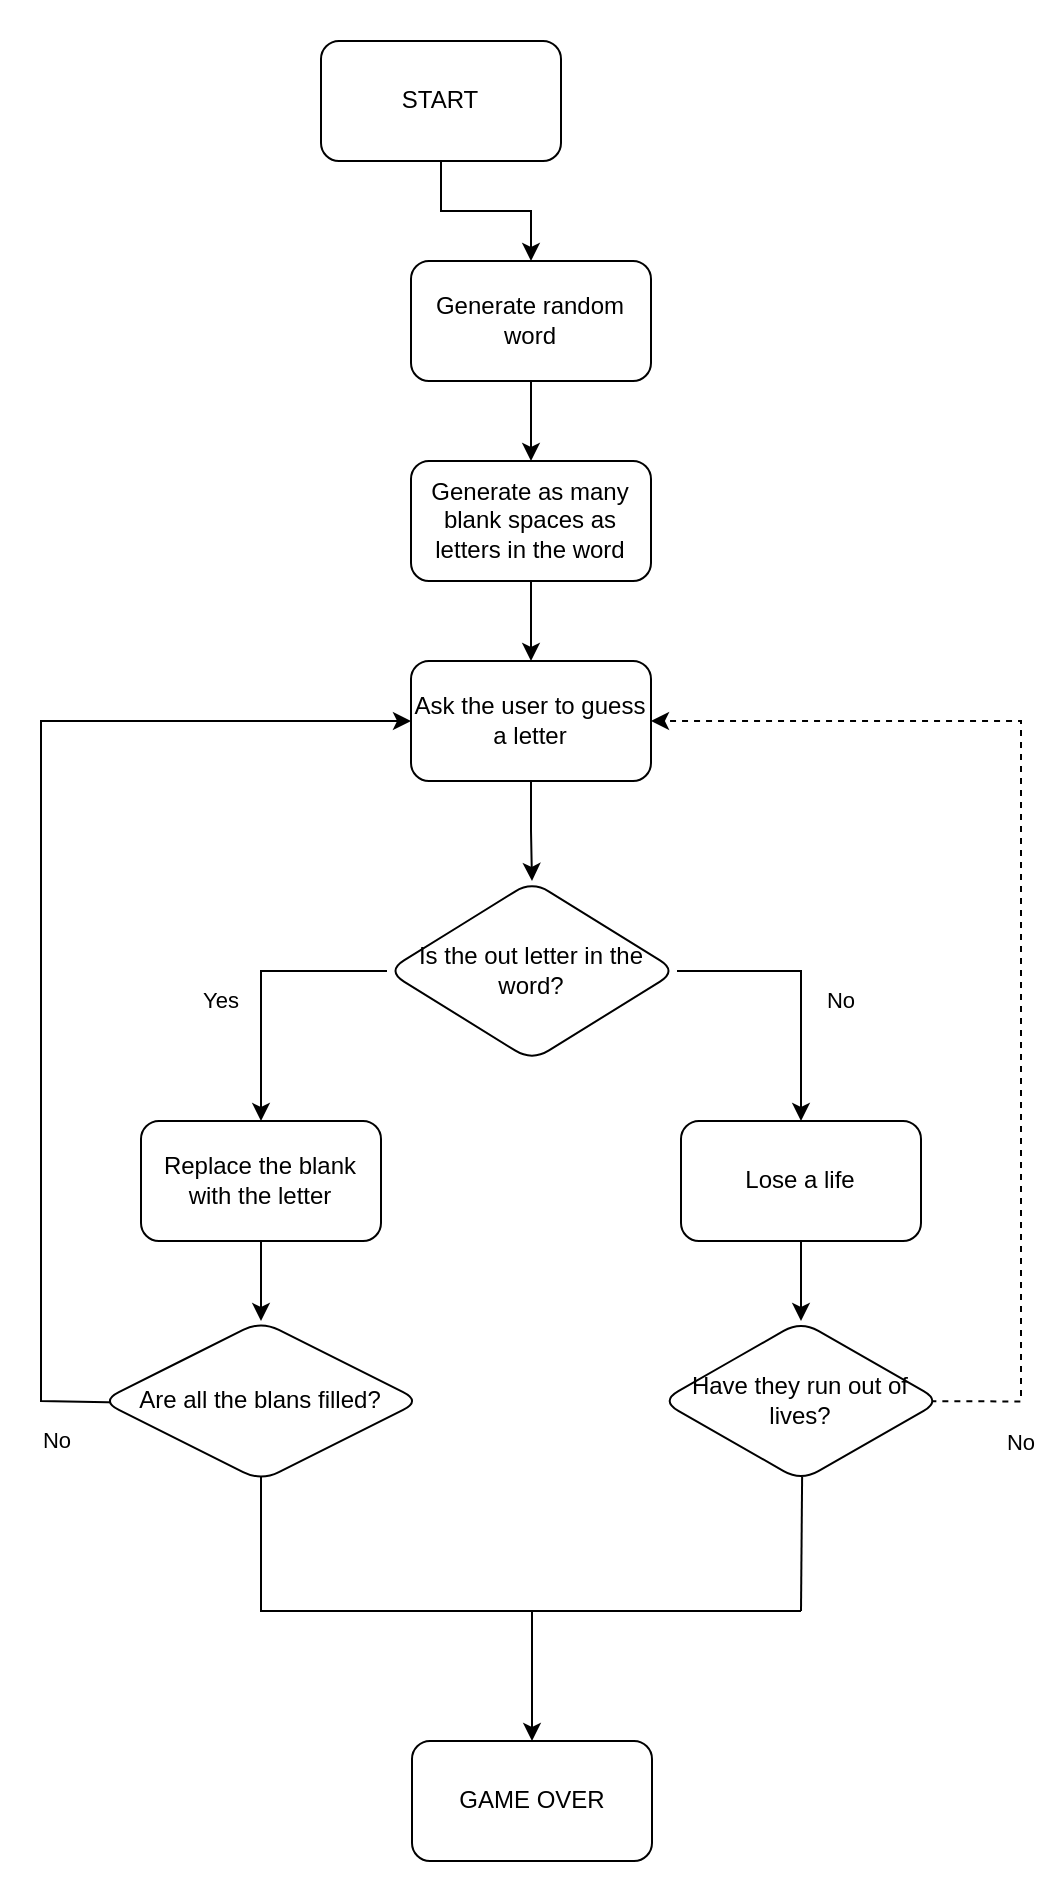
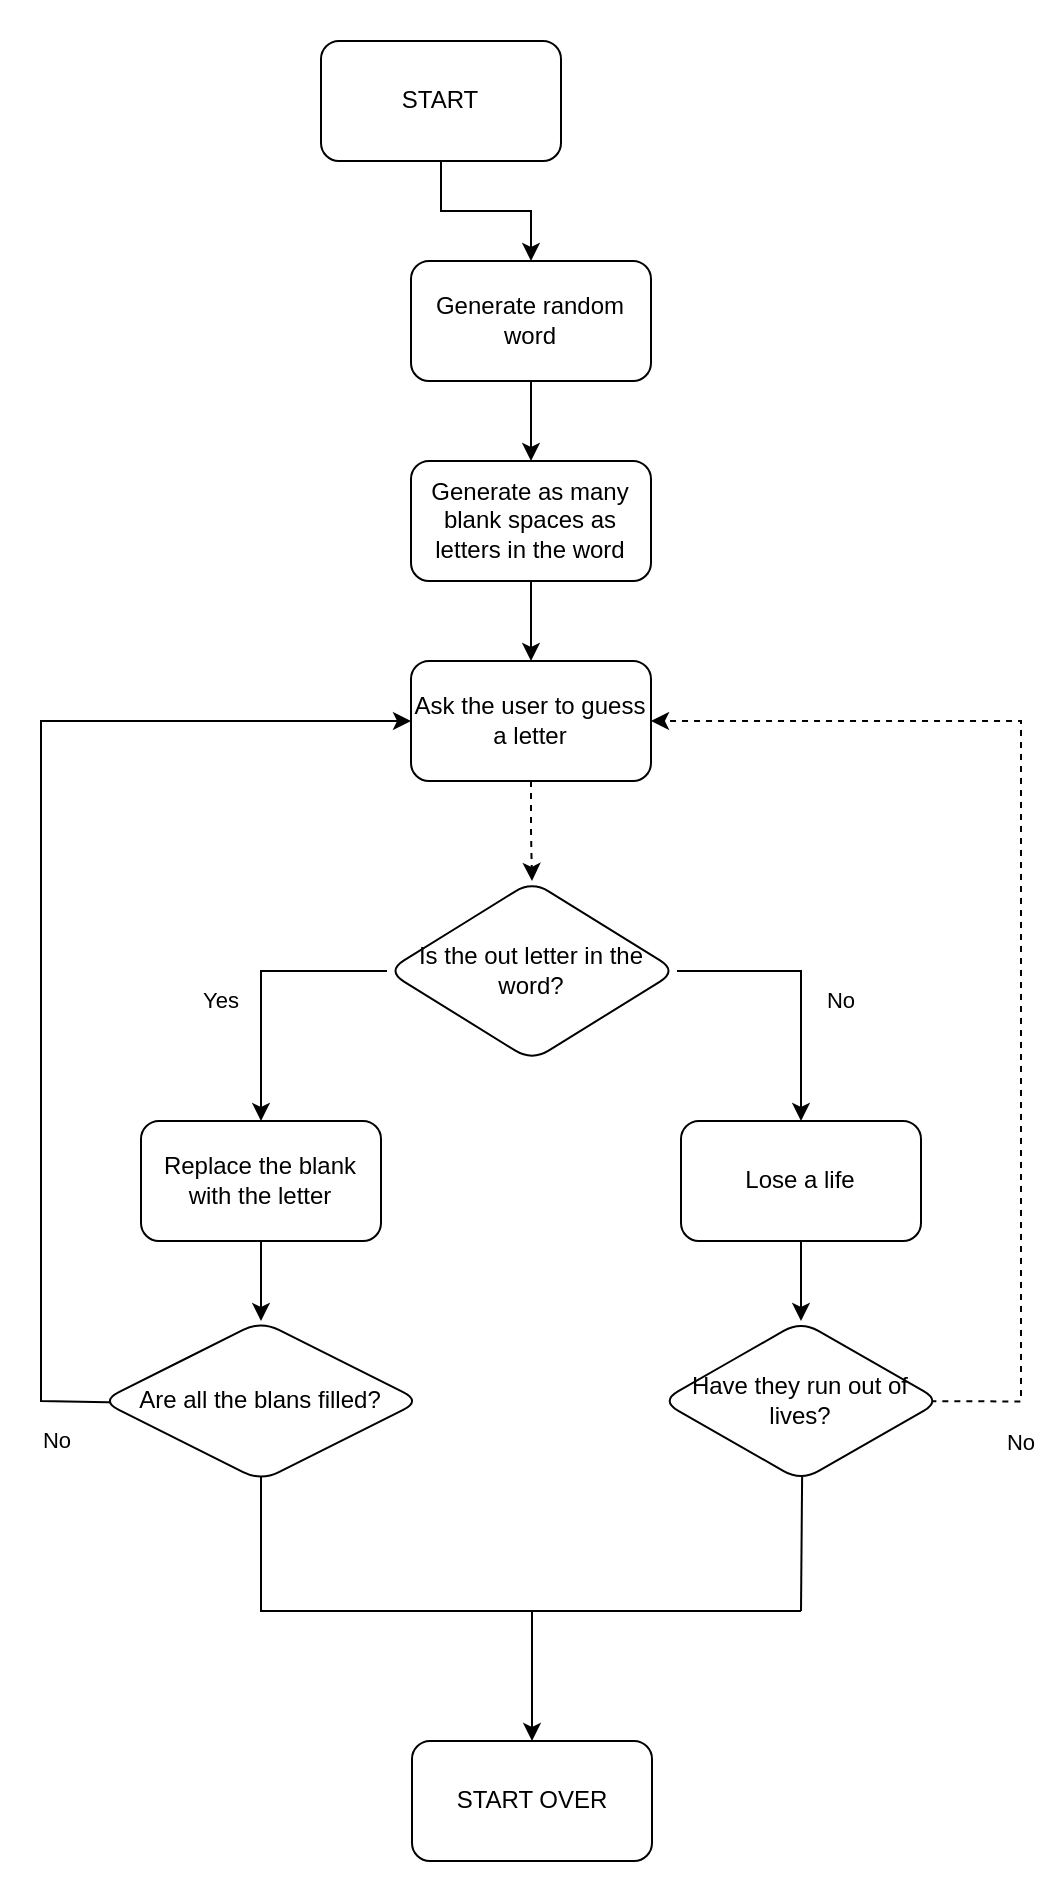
- <mxCell id="8" value="" style="edgeStyle=orthogonalEdgeStyle;rounded=0;orthogonalLoop=1;jettySize=auto;html=1;" edge="1" parent="1" source="9" target="12"><mxGeometry relative="1" as="geometry" /></mxCell>
+ <mxCell id="8" value="" style="edgeStyle=orthogonalEdgeStyle;rounded=0;orthogonalLoop=1;jettySize=auto;html=1;dashed=1;" edge="1" parent="1" source="9" target="12"><mxGeometry relative="1" as="geometry" /></mxCell>
- <mxCell id="22" value="GAME OVER" style="whiteSpace=wrap;html=1;rounded=1;" vertex="1" parent="1"><mxGeometry x="205.5" y="870" width="120" height="60" as="geometry" /></mxCell>
+ <mxCell id="22" value="START OVER" style="whiteSpace=wrap;html=1;rounded=1;" vertex="1" parent="1"><mxGeometry x="205.5" y="870" width="120" height="60" as="geometry" /></mxCell>
